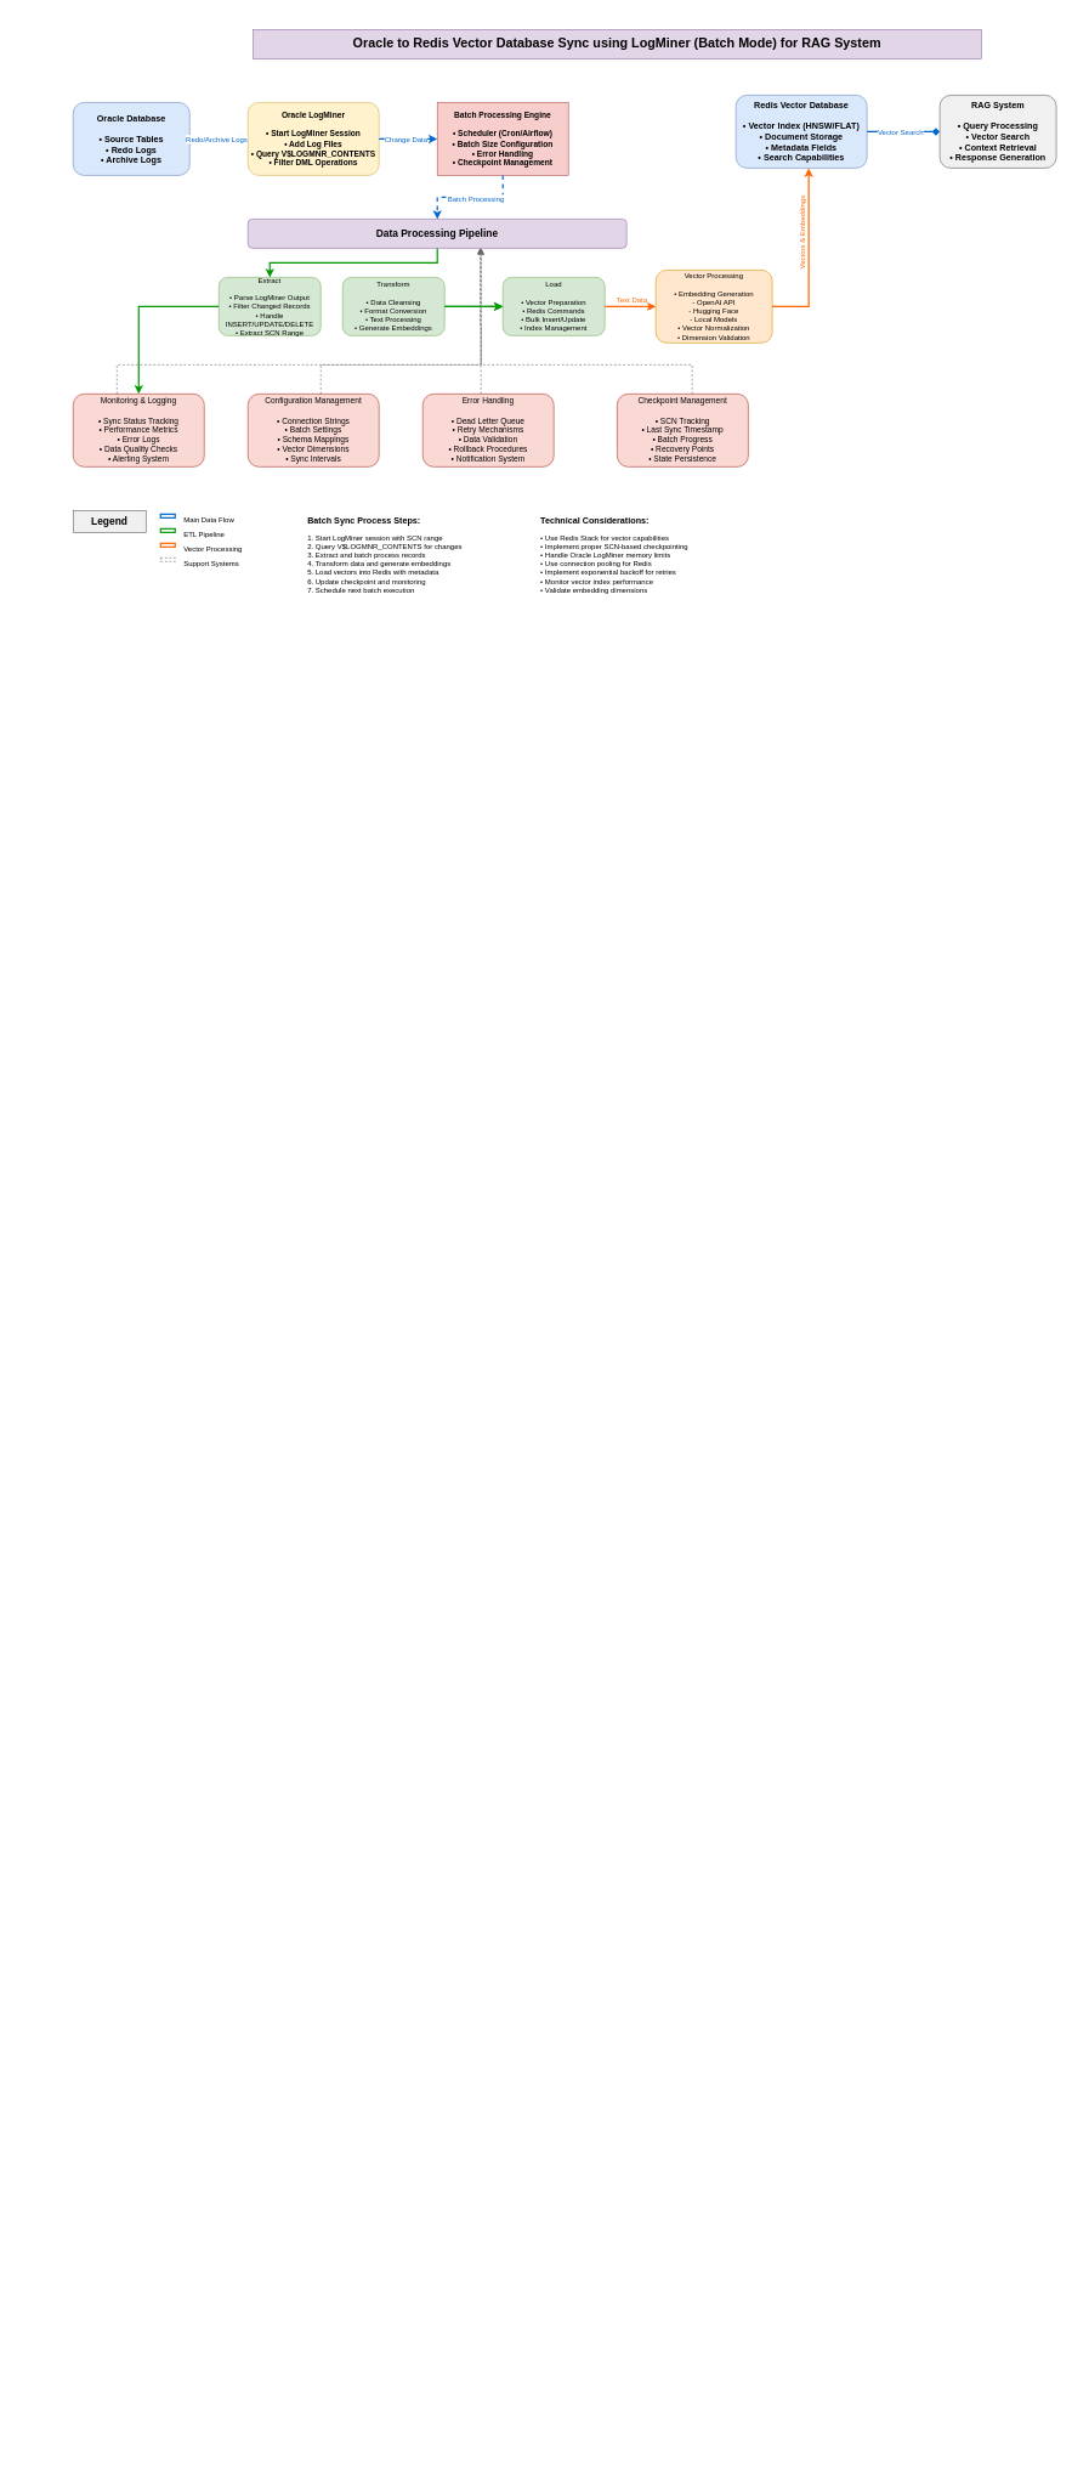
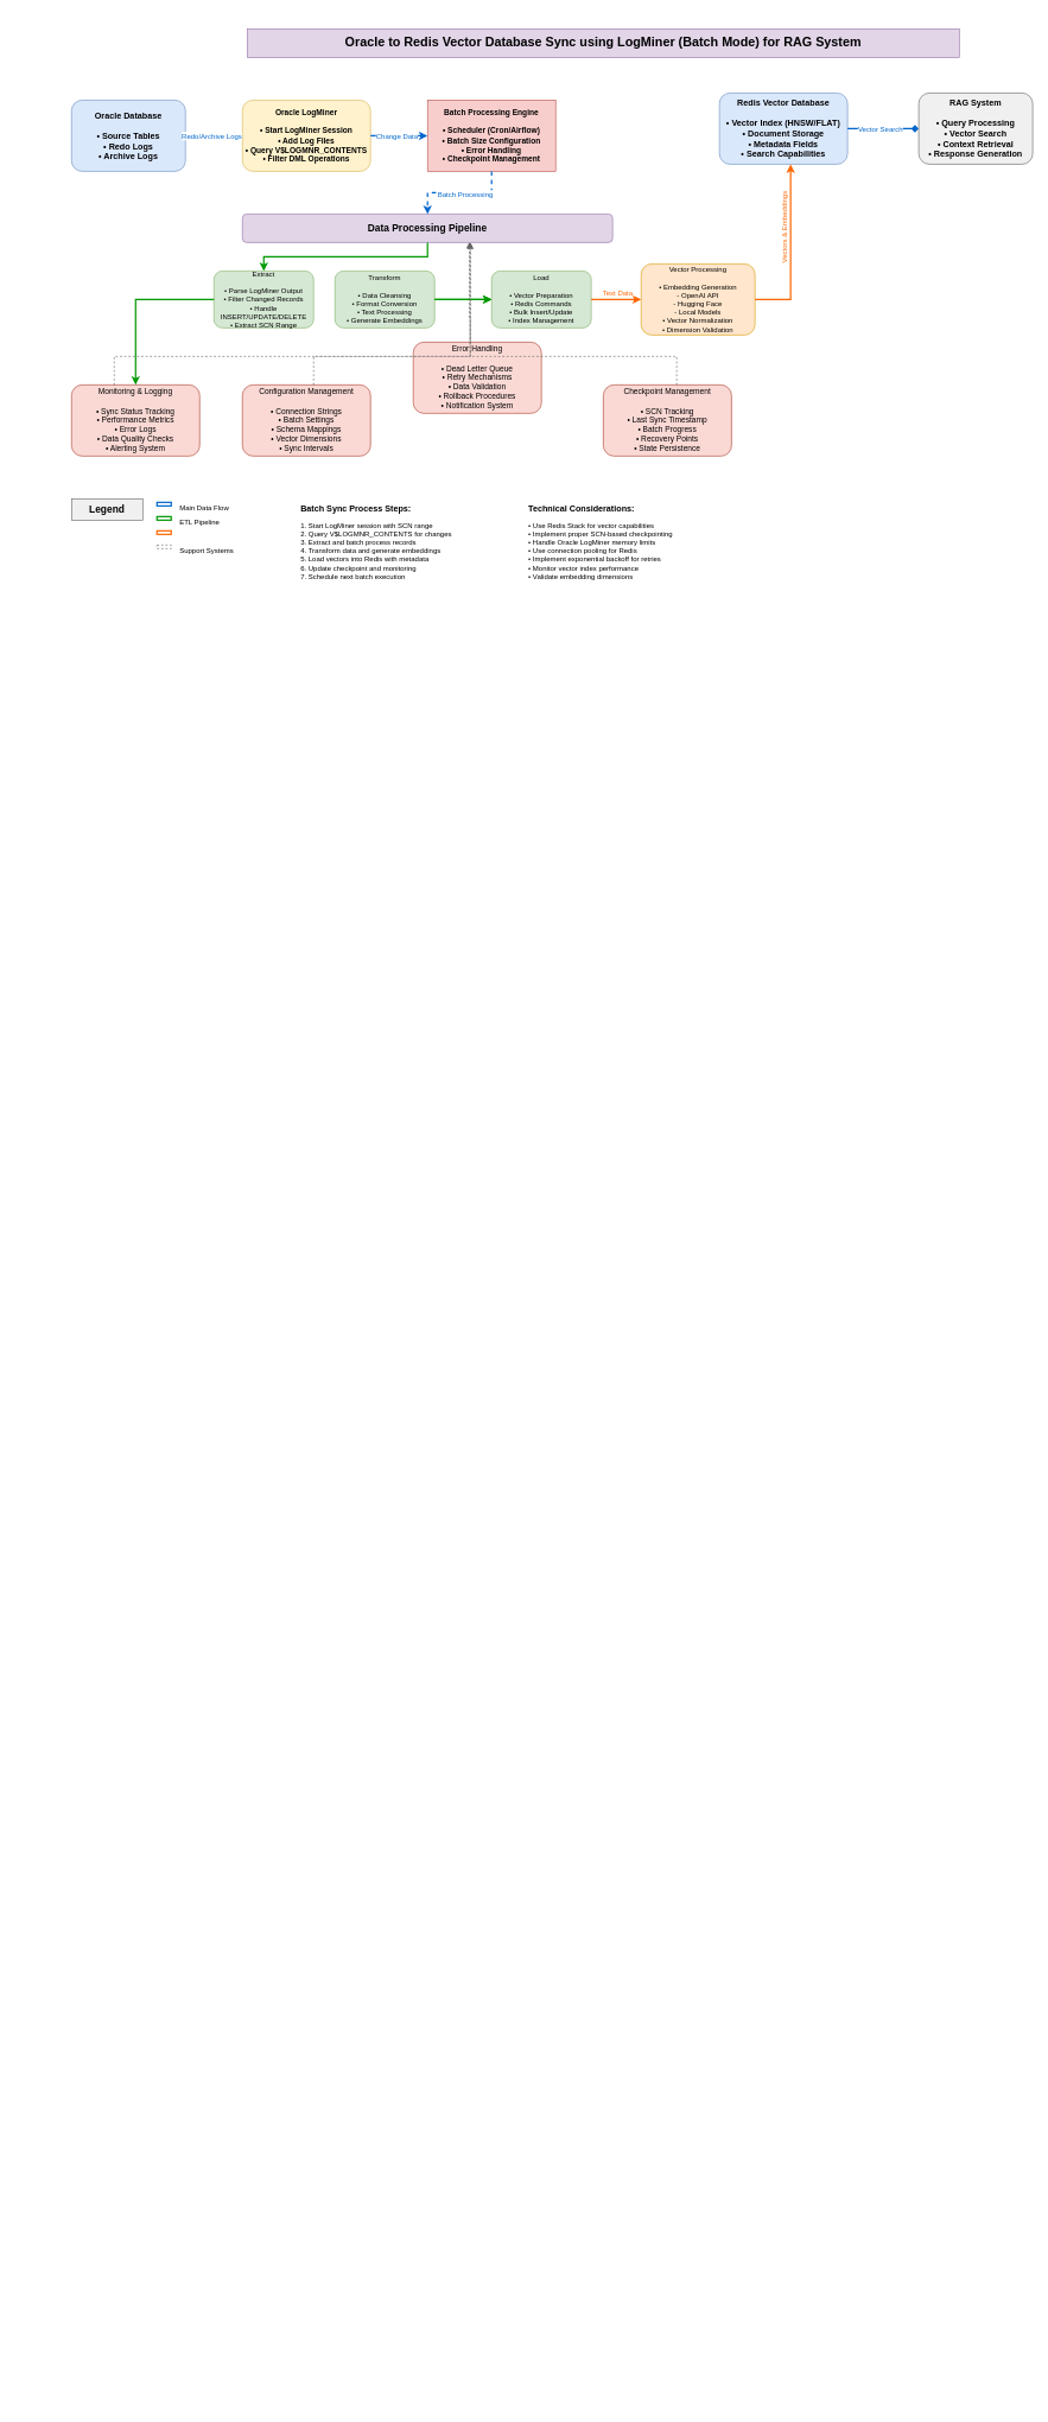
- <mxCell id="18" value="Error Handling&#10;&#10;• Dead Letter Queue&#10;• Retry Mechanisms&#10;• Data Validation&#10;• Rollback Procedures&#10;• Notification System" style="rounded=1;whiteSpace=wrap;html=1;fillColor=#fad9d5;strokeColor=#ae4132;fontSize=11;" parent="1" vertex="1"><mxGeometry x="580" y="540" width="180" height="100" as="geometry" /></mxCell>
+ <mxCell id="18" value="Error Handling&#10;&#10;• Dead Letter Queue&#10;• Retry Mechanisms&#10;• Data Validation&#10;• Rollback Procedures&#10;• Notification System" style="rounded=1;whiteSpace=wrap;html=1;fillColor=#fad9d5;strokeColor=#ae4132;fontSize=11;" parent="1" vertex="1"><mxGeometry x="580" y="480" width="180" height="100" as="geometry" /></mxCell>
- <mxCell id="43" value="Vector Processing" style="text;fontSize=10;align=left;" parent="1" vertex="1"><mxGeometry x="250" y="740" width="100" height="15" as="geometry" /></mxCell>
